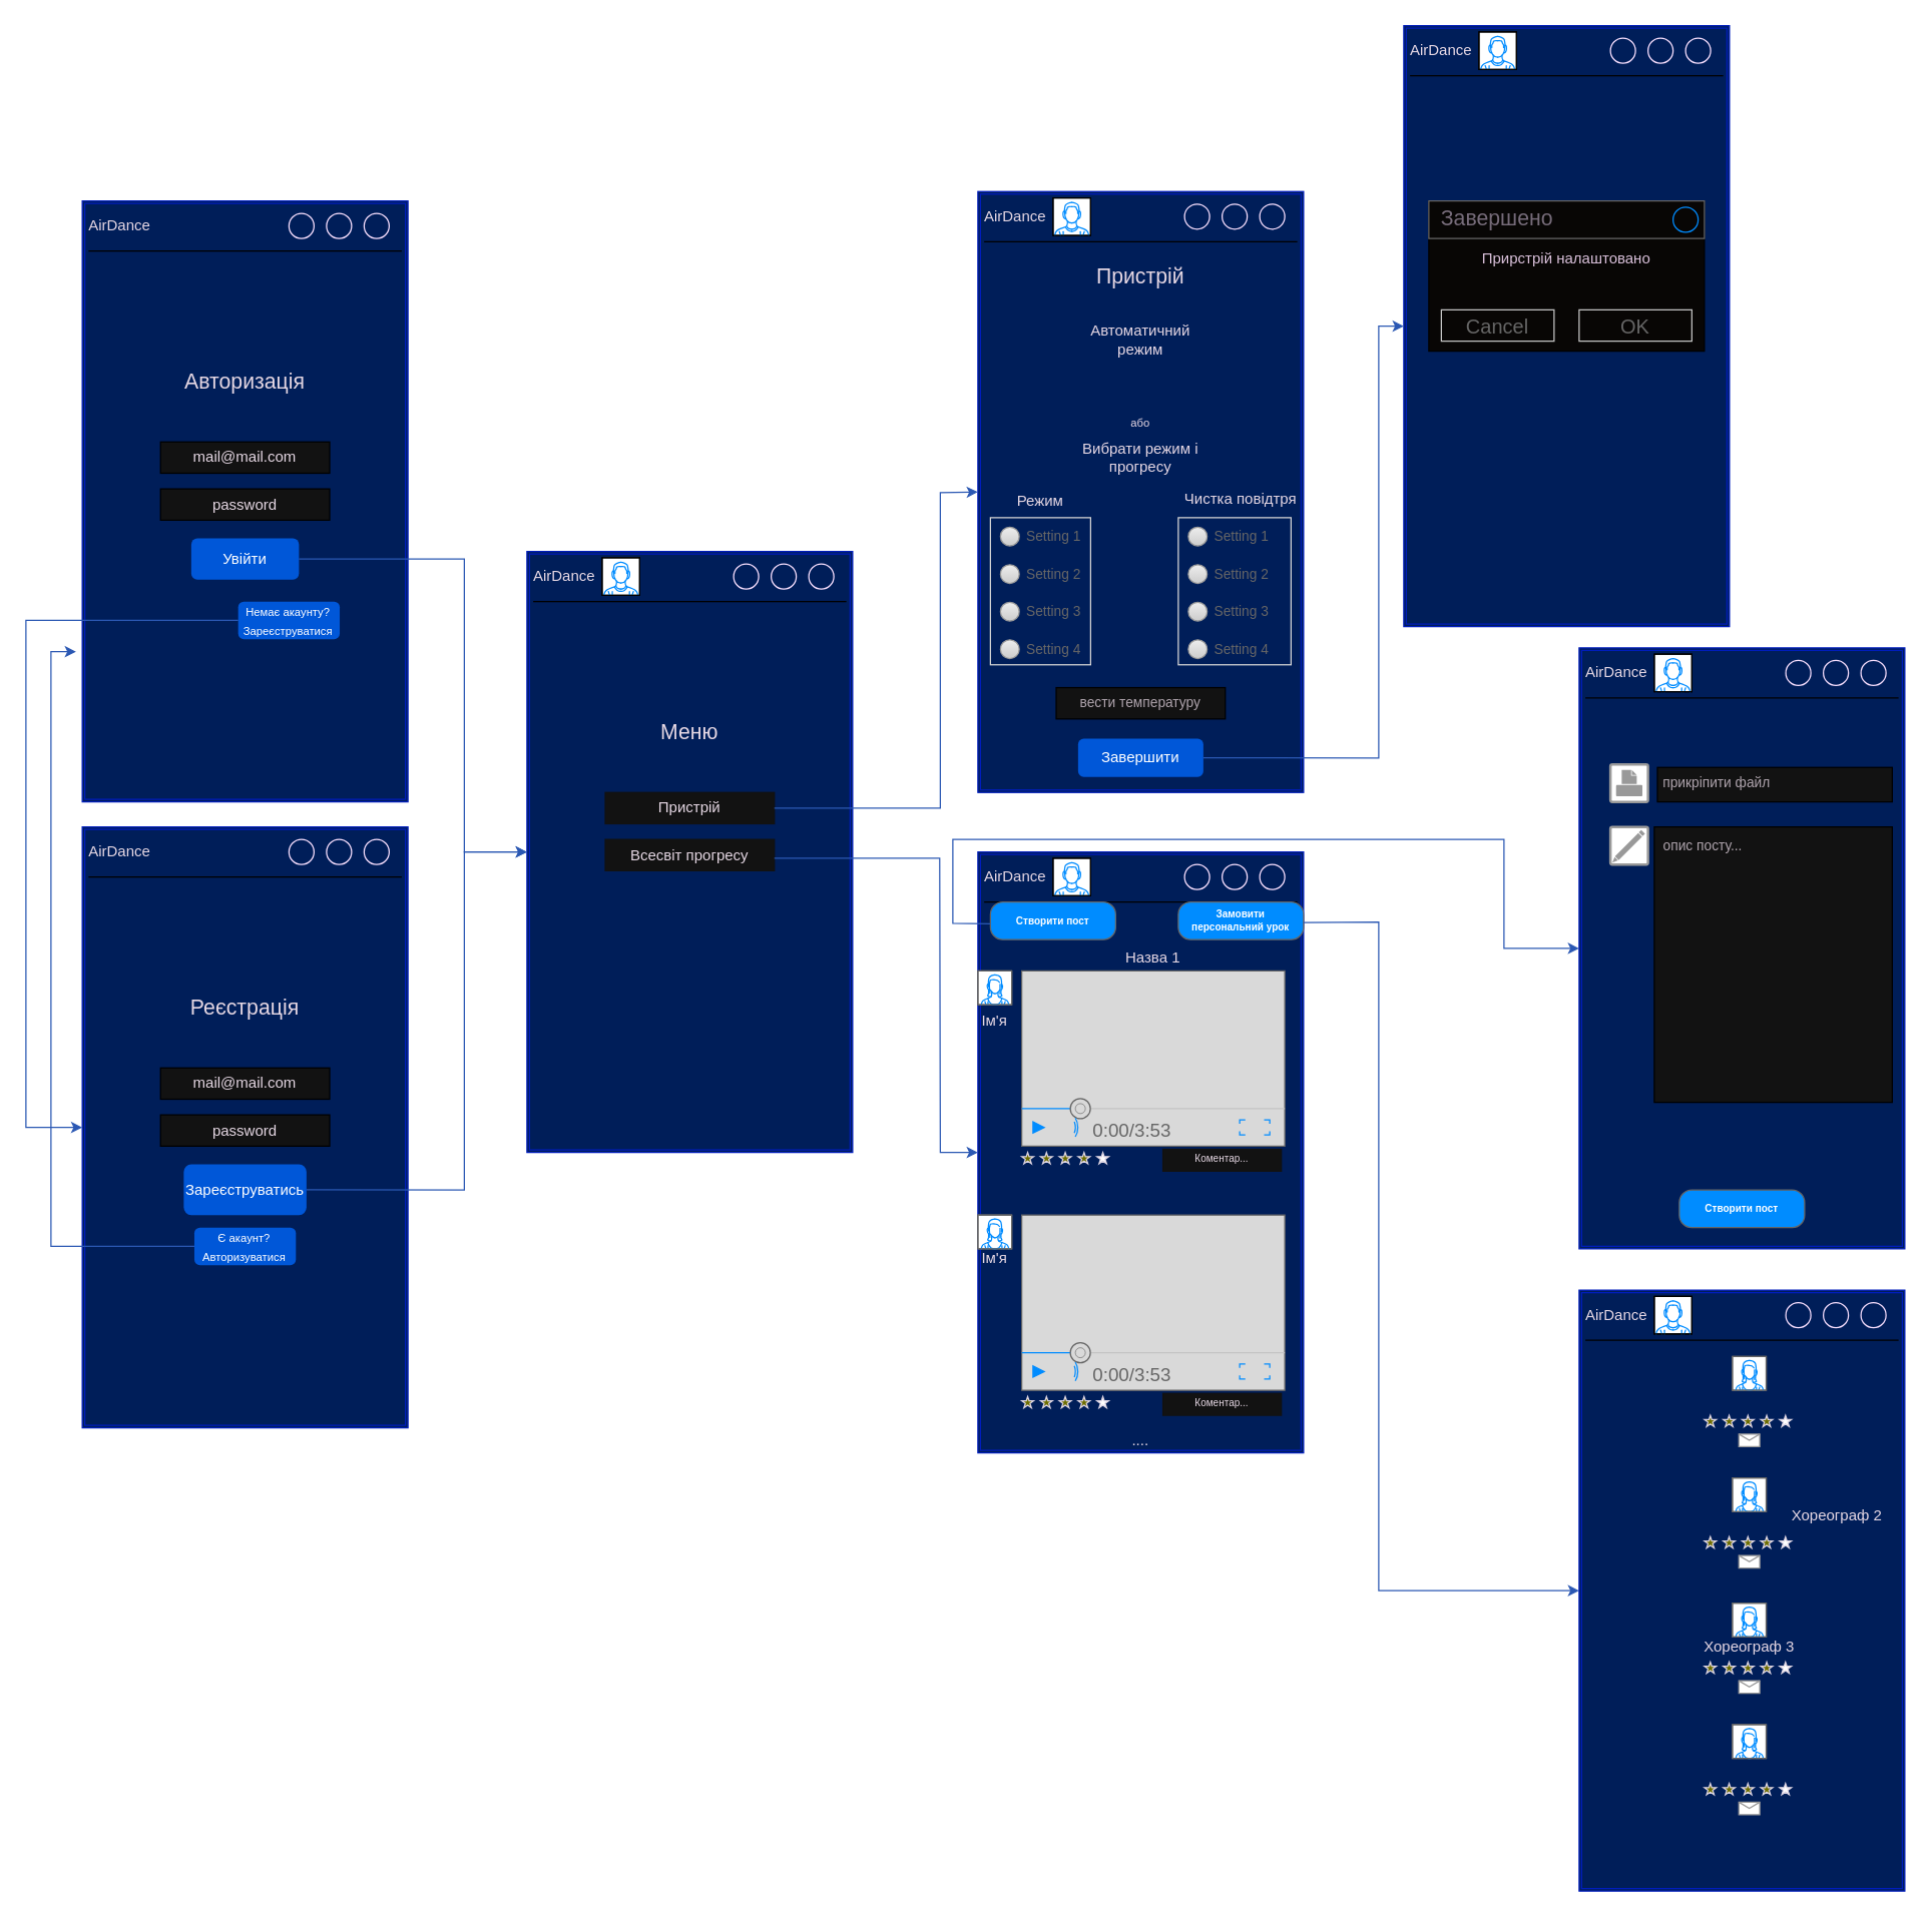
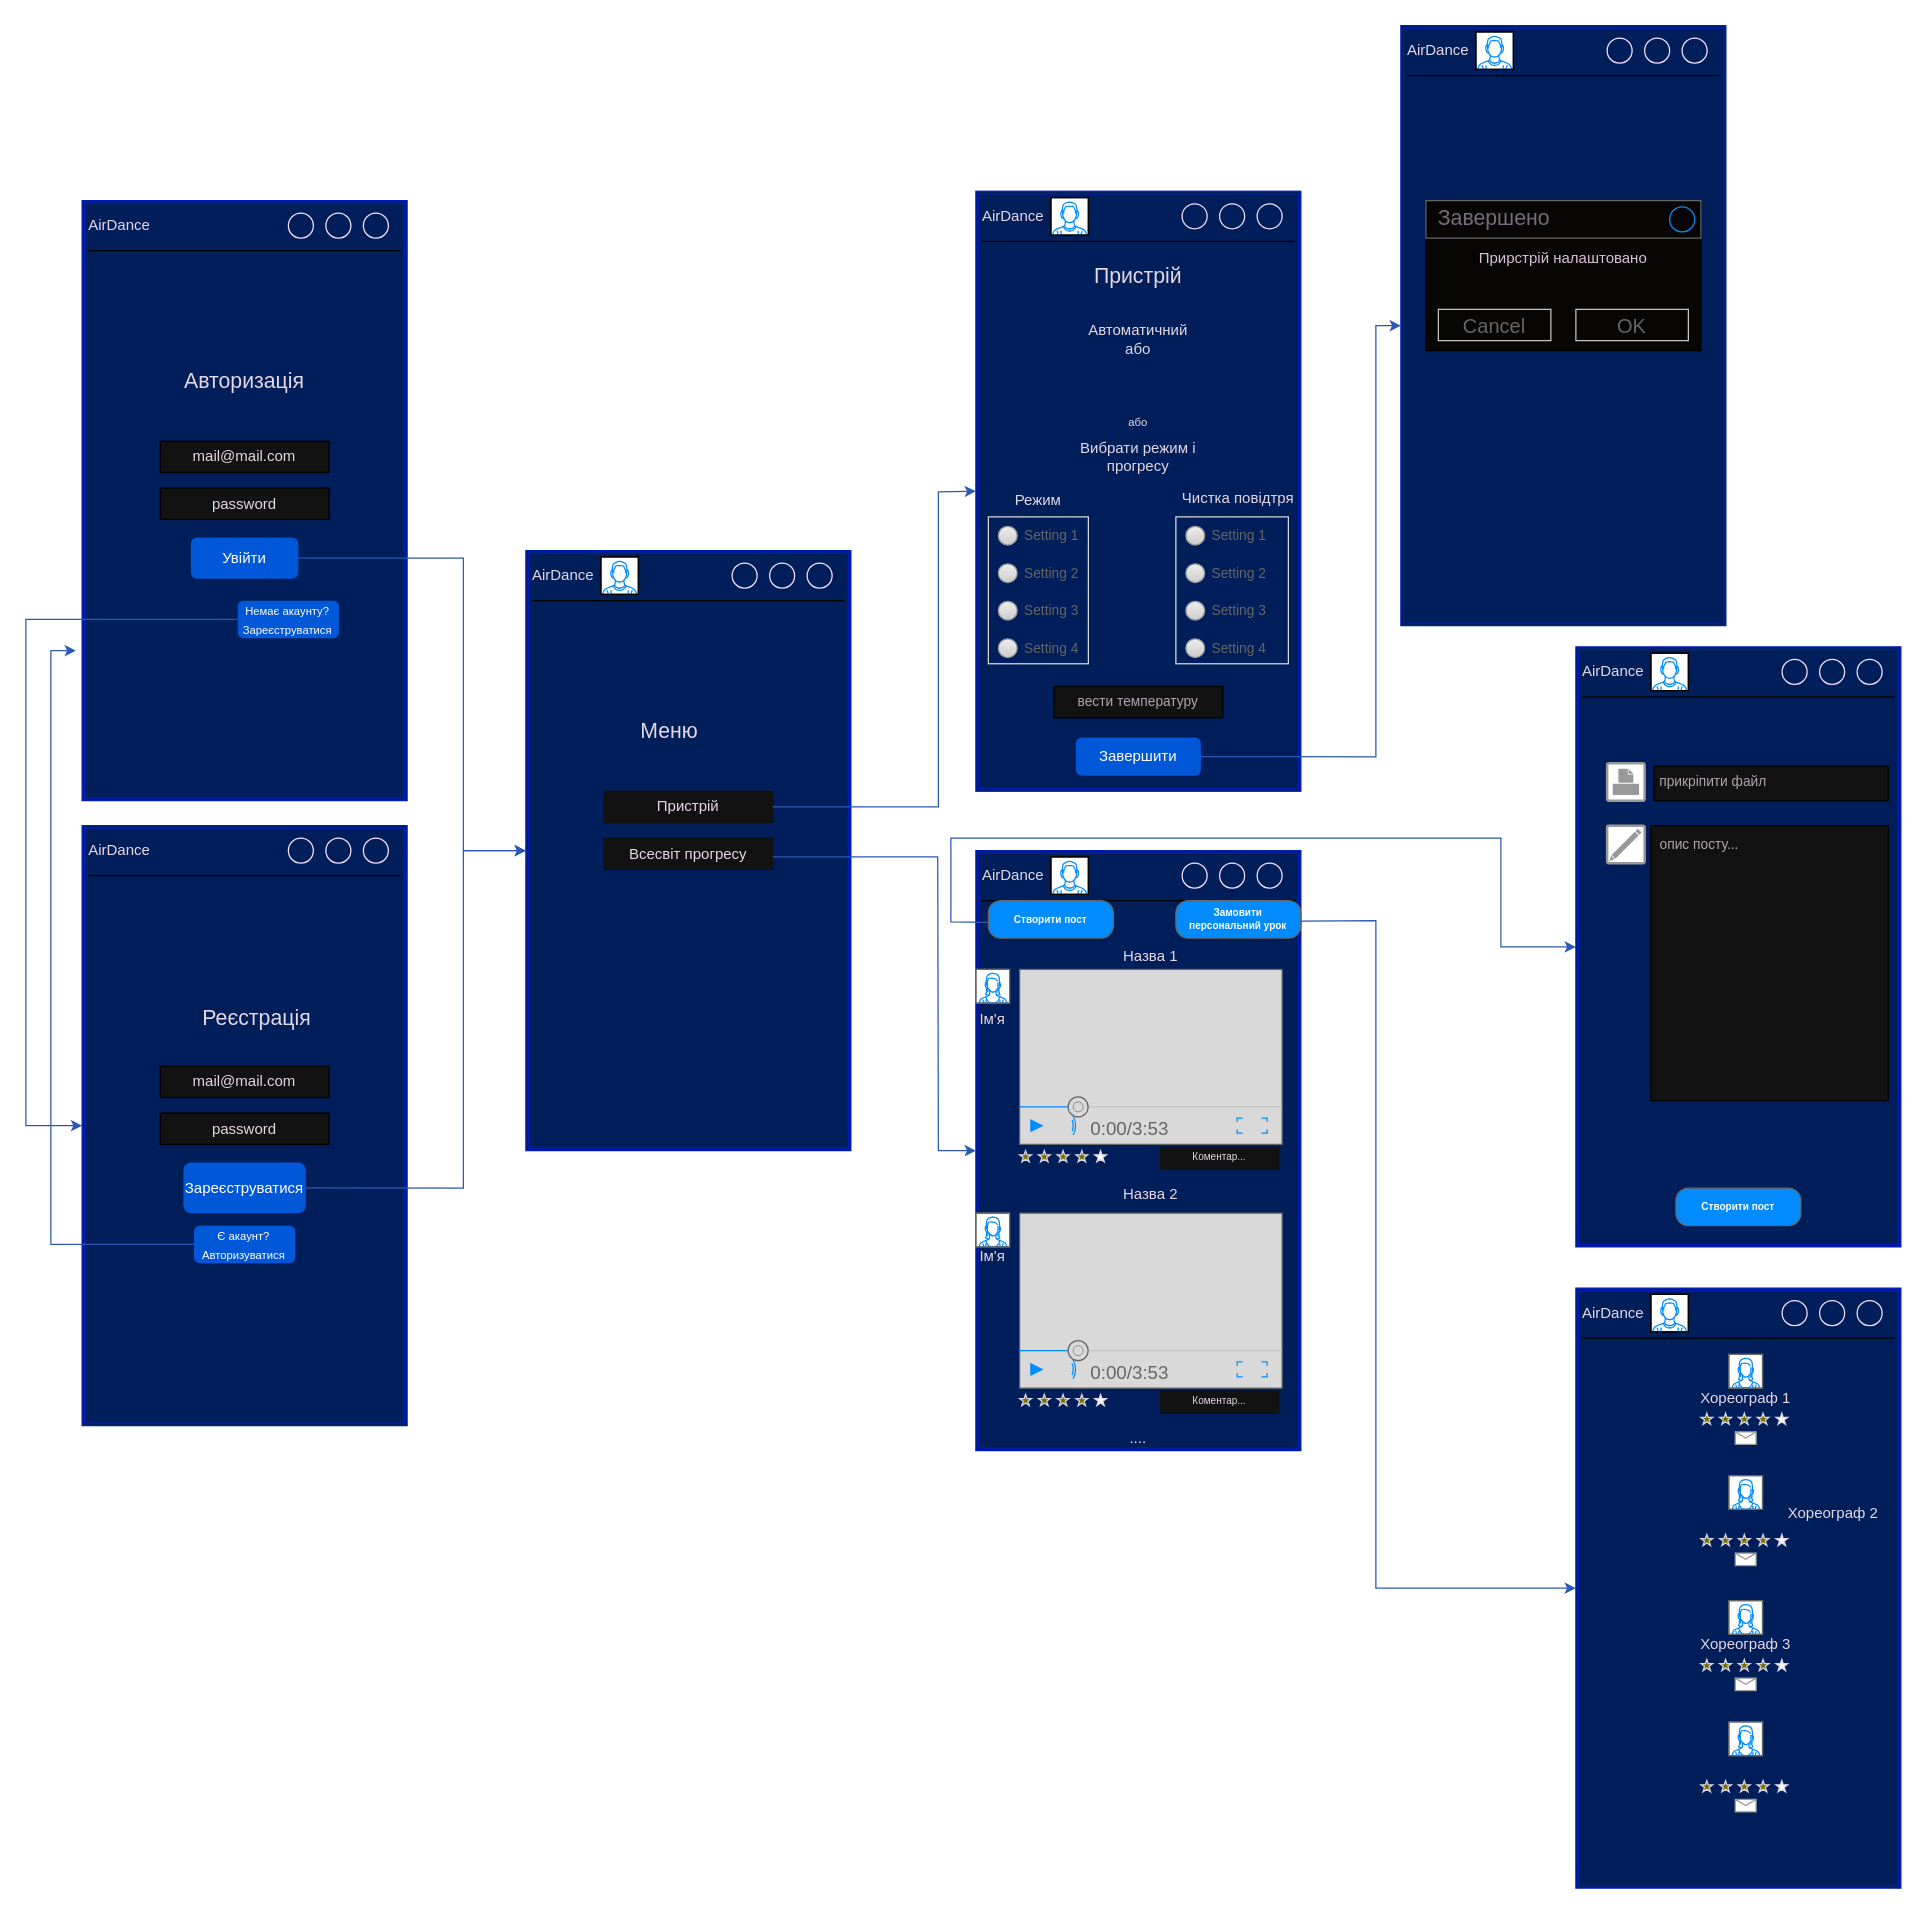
- <mxCell id="50" value="Автоматичний режим" style="text;html=1;align=center;verticalAlign=middle;whiteSpace=wrap;rounded=0;fontColor=#E6D8E4;" vertex="1" parent="1"><mxGeometry x="860" y="256.25" width="100" height="30" as="geometry" /></mxCell>
+ <mxCell id="50" value="Автоматичний або" style="text;html=1;align=center;verticalAlign=middle;whiteSpace=wrap;rounded=0;fontColor=#E6D8E4;" vertex="1" parent="1"><mxGeometry x="860" y="256.25" width="100" height="30" as="geometry" /></mxCell>
- <mxCell id="38" value="&lt;font style=&quot;font-size: 17px;&quot;&gt;Меню&lt;br&gt;&lt;/font&gt;" style="text;html=1;align=center;verticalAlign=middle;whiteSpace=wrap;rounded=0;fontColor=#E6D8E4;" vertex="1" parent="1"><mxGeometry x="500" y="570" width="100" height="30" as="geometry" /></mxCell>
+ <mxCell id="38" value="&lt;font style=&quot;font-size: 17px;&quot;&gt;Меню&lt;br&gt;&lt;/font&gt;" style="text;html=1;align=center;verticalAlign=middle;whiteSpace=wrap;rounded=0;fontColor=#E6D8E4;" vertex="1" parent="1"><mxGeometry x="485" y="570" width="100" height="30" as="geometry" /></mxCell>
- <mxCell id="23" value="&lt;font style=&quot;font-size: 17px;&quot;&gt;Реєстрація&lt;/font&gt;" style="text;html=1;align=center;verticalAlign=middle;whiteSpace=wrap;rounded=0;fontColor=#E6D8E4;" vertex="1" parent="1"><mxGeometry x="145" y="790" width="100" height="30" as="geometry" /></mxCell>
+ <mxCell id="23" value="&lt;font style=&quot;font-size: 17px;&quot;&gt;Реєстрація&lt;/font&gt;" style="text;html=1;align=center;verticalAlign=middle;whiteSpace=wrap;rounded=0;fontColor=#E6D8E4;" vertex="1" parent="1"><mxGeometry x="155" y="800" width="100" height="30" as="geometry" /></mxCell>
- <mxCell id="26" value="Зареєструватись" style="rounded=1;fillColor=#0057D8;align=center;strokeColor=none;html=1;whiteSpace=wrap;fontColor=#ffffff;fontSize=12;sketch=0;" vertex="1" parent="1"><mxGeometry x="146" y="929.5" width="98" height="40.5" as="geometry" /></mxCell>
+ <mxCell id="26" value="Зареєструватися" style="rounded=1;fillColor=#0057D8;align=center;strokeColor=none;html=1;whiteSpace=wrap;fontColor=#ffffff;fontSize=12;sketch=0;" vertex="1" parent="1"><mxGeometry x="146" y="929.5" width="98" height="40.5" as="geometry" /></mxCell>
+ <mxCell id="102" value="Назва 2" style="text;html=1;align=center;verticalAlign=middle;whiteSpace=wrap;rounded=0;fontColor=#E6D8E4;" vertex="1" parent="1"><mxGeometry x="870" y="940" width="100" height="30" as="geometry" /></mxCell>
+ <mxCell id="127" value="Хореограф 1" style="text;html=1;align=center;verticalAlign=middle;whiteSpace=wrap;rounded=0;fontColor=#E6D8E4;" vertex="1" parent="1"><mxGeometry x="1351.67" y="1110" width="88.33" height="15" as="geometry" /></mxCell>
